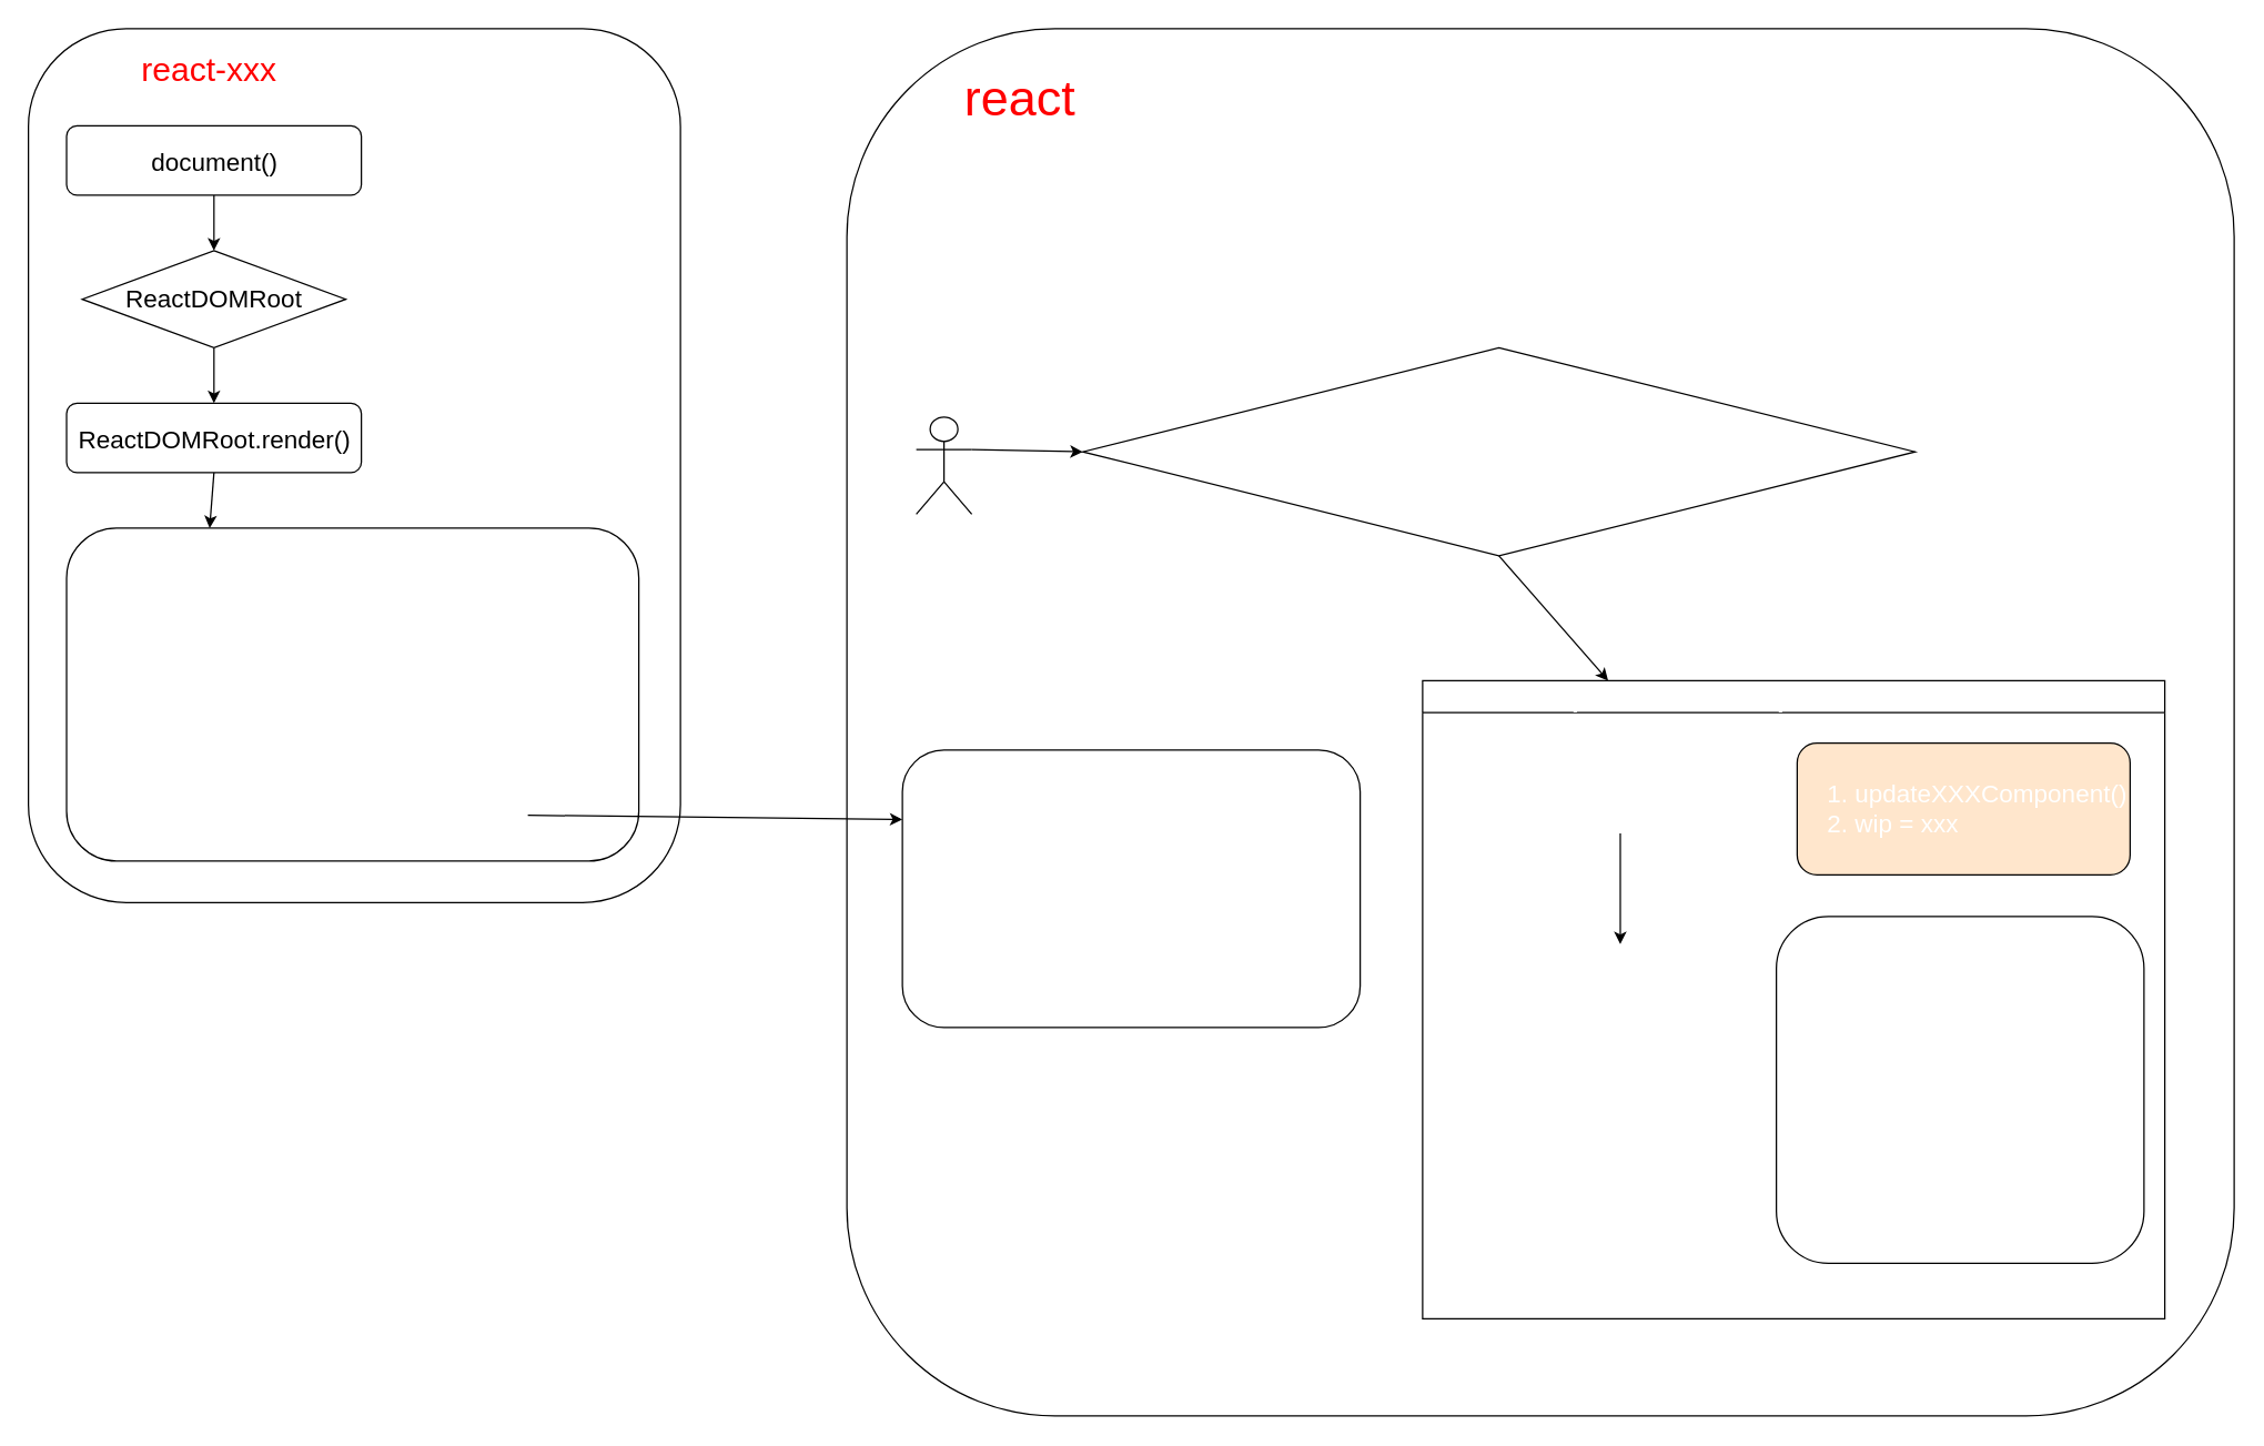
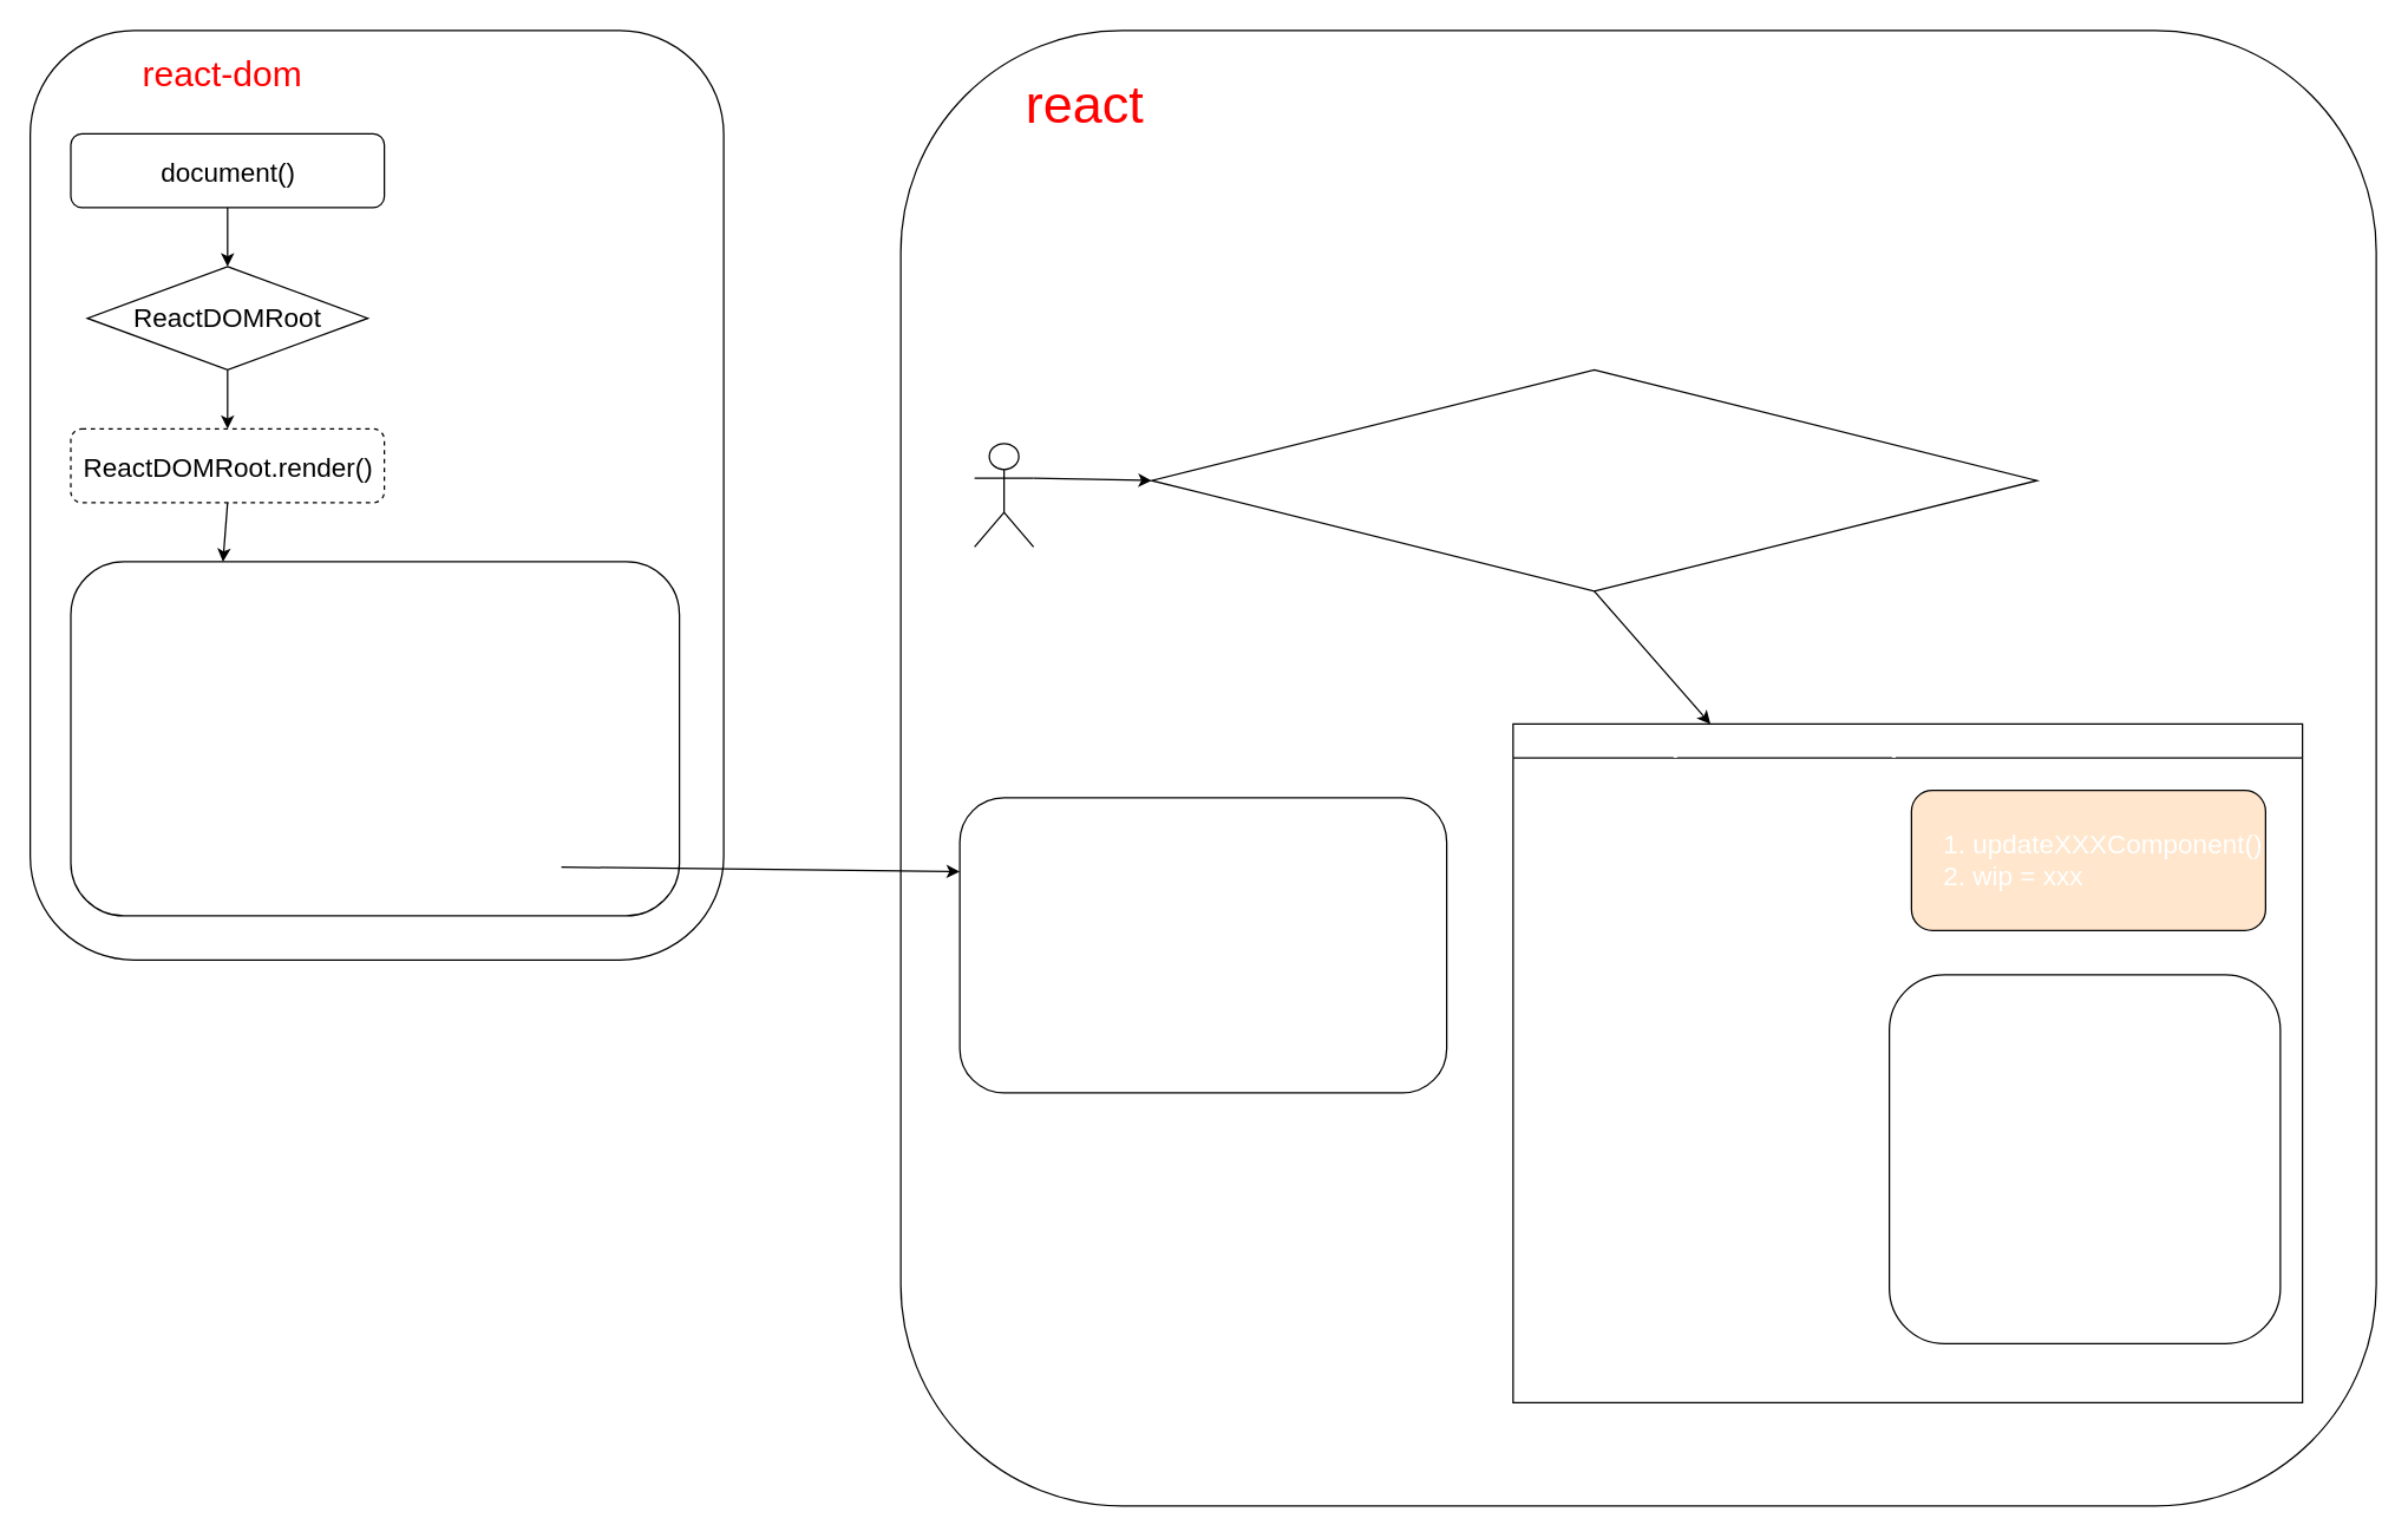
- <mxCell id="3" value="&lt;font style=&quot;font-size: 24px&quot; color=&quot;#ff0000&quot;&gt;react-xxx&lt;/font&gt;" style="text;html=1;strokeColor=none;fillColor=none;align=center;verticalAlign=middle;whiteSpace=wrap;rounded=0;" vertex="1" parent="1"><mxGeometry x="47.5" y="30" width="205" height="40" as="geometry" /></mxCell>
+ <mxCell id="3" value="&lt;font style=&quot;font-size: 24px&quot; color=&quot;#ff0000&quot;&gt;react-dom&lt;/font&gt;" style="text;html=1;strokeColor=none;fillColor=none;align=center;verticalAlign=middle;whiteSpace=wrap;rounded=0;" vertex="1" parent="1"><mxGeometry x="47.5" y="30" width="205" height="40" as="geometry" /></mxCell>
- <mxCell id="9" value="&lt;font style=&quot;font-size: 18px&quot;&gt;ReactDOMRoot.render()&lt;/font&gt;" style="rounded=1;whiteSpace=wrap;html=1;fontSize=24;" vertex="1" parent="1"><mxGeometry x="47.5" y="290" width="212.5" height="50" as="geometry" /></mxCell>
+ <mxCell id="9" value="&lt;font style=&quot;font-size: 18px&quot;&gt;ReactDOMRoot.render()&lt;/font&gt;" style="rounded=1;whiteSpace=wrap;html=1;fontSize=24;dashed=1;" vertex="1" parent="1"><mxGeometry x="47.5" y="290" width="212.5" height="50" as="geometry" /></mxCell>
- <mxCell id="26" style="edgeStyle=none;html=1;exitX=0.5;exitY=1;exitDx=0;exitDy=0;entryX=0.5;entryY=0;entryDx=0;entryDy=0;fontSize=18;fontColor=#FFFFFF;" edge="1" parent="25" source="27" target="29"><mxGeometry relative="1" as="geometry" /></mxCell>
